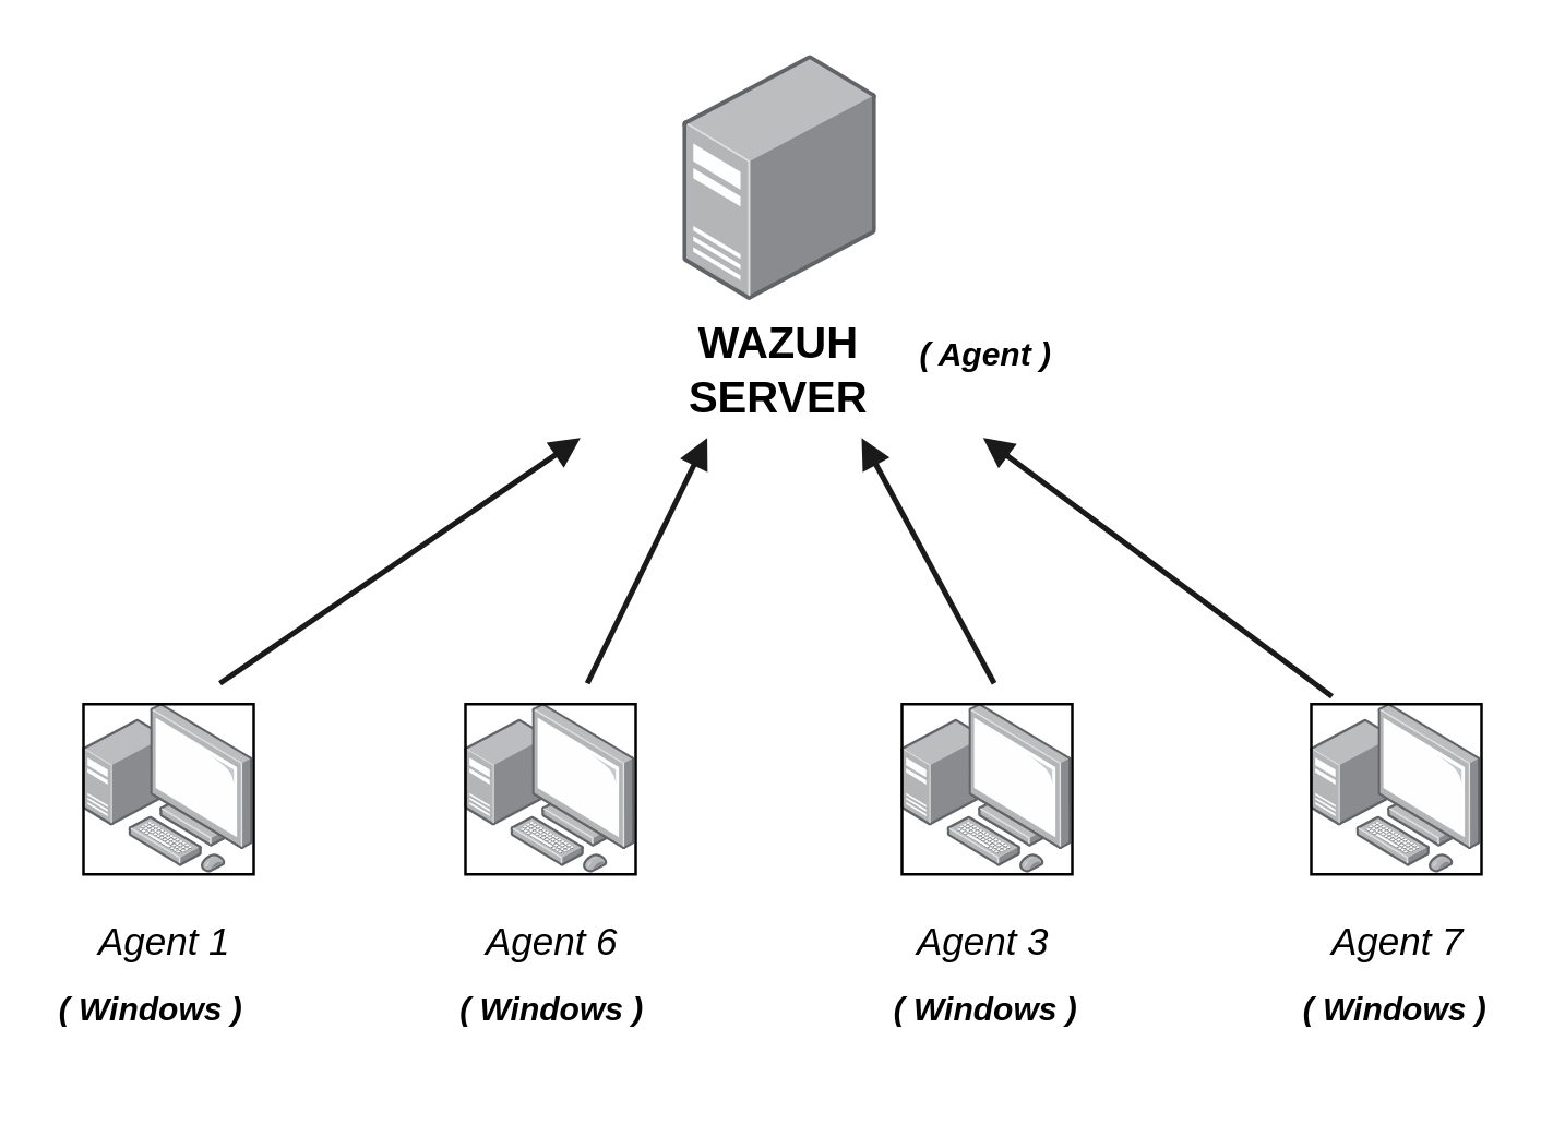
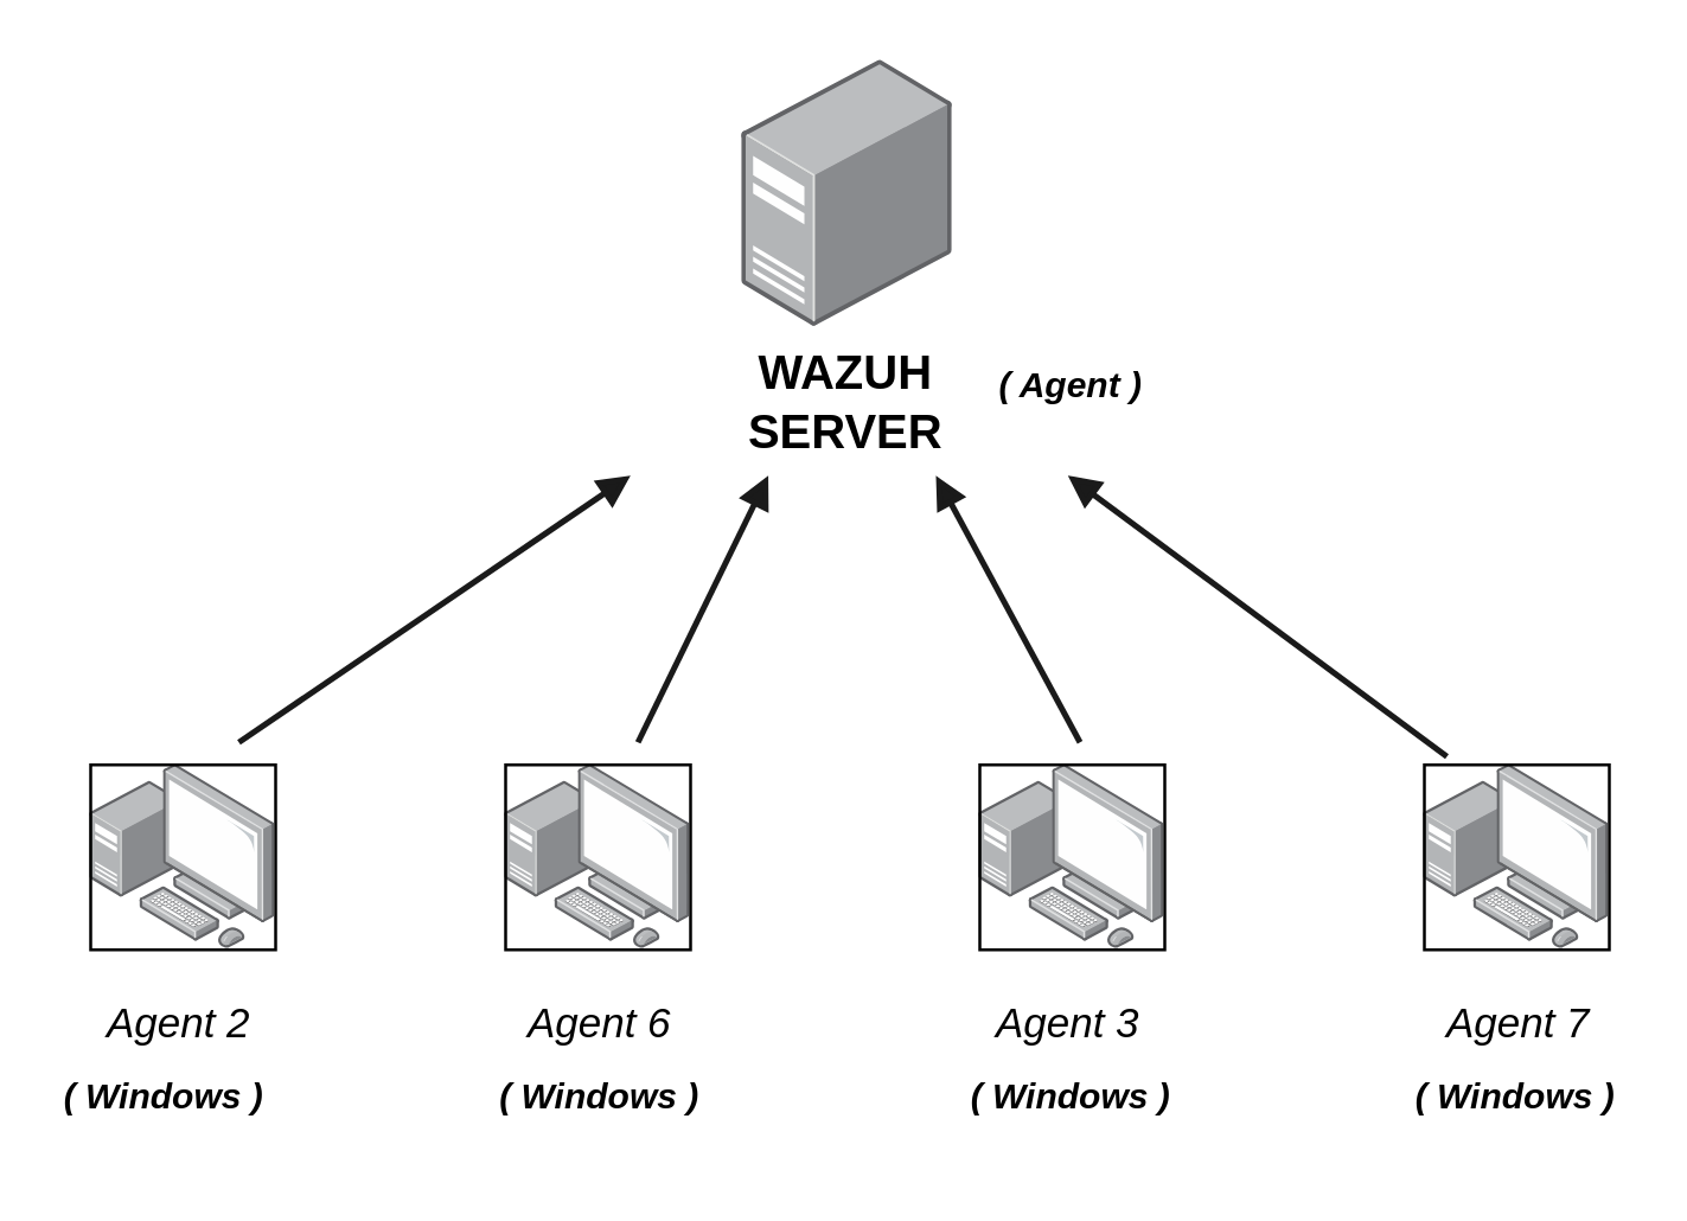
- <mxCell id="11" value="&lt;font style=&quot;font-size: 14px;&quot;&gt;&lt;i&gt;Agent 1&lt;/i&gt;&lt;/font&gt;" style="text;html=1;align=center;verticalAlign=middle;whiteSpace=wrap;rounded=0;strokeWidth=1;" parent="1" vertex="1"><mxGeometry x="30" y="330" width="60" height="30" as="geometry" /></mxCell>
+ <mxCell id="11" value="&lt;font style=&quot;font-size: 14px;&quot;&gt;&lt;i&gt;Agent 2&lt;/i&gt;&lt;/font&gt;" style="text;html=1;align=center;verticalAlign=middle;whiteSpace=wrap;rounded=0;strokeWidth=1;" parent="1" vertex="1"><mxGeometry x="30" y="330" width="60" height="30" as="geometry" /></mxCell>
